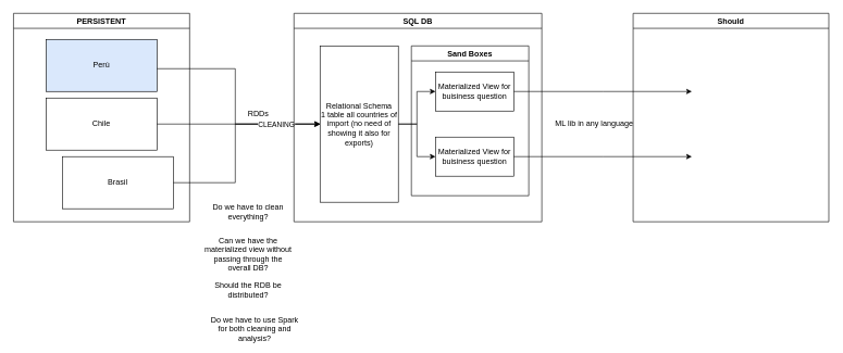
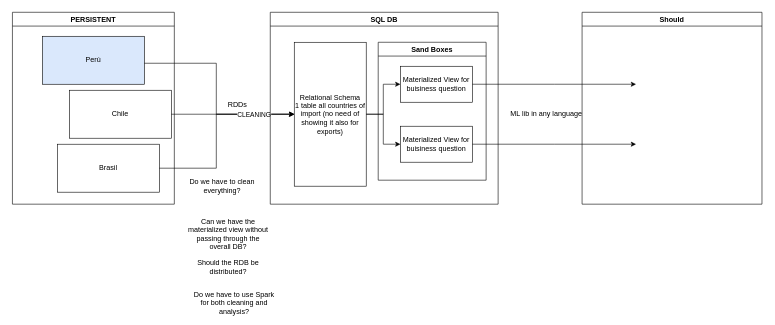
- <mxCell id="4" value="Chile" style="rounded=0;whiteSpace=wrap;html=1;" parent="2" vertex="1"><mxGeometry x="50" y="130" width="170" height="80" as="geometry" /></mxCell>
+ <mxCell id="4" value="Chile" style="rounded=0;whiteSpace=wrap;html=1;" parent="2" vertex="1"><mxGeometry x="95" y="130" width="170" height="80" as="geometry" /></mxCell>
- <mxCell id="17" value="Do we have to clean everything?" style="text;html=1;strokeColor=none;fillColor=none;align=center;verticalAlign=middle;whiteSpace=wrap;rounded=0;" parent="1" vertex="1"><mxGeometry x="310" y="310" width="140" height="30" as="geometry" /></mxCell>
+ <mxCell id="17" value="Do we have to clean everything?" style="text;html=1;strokeColor=none;fillColor=none;align=center;verticalAlign=middle;whiteSpace=wrap;rounded=0;" parent="1" vertex="1"><mxGeometry x="300" y="295" width="140" height="30" as="geometry" /></mxCell>
